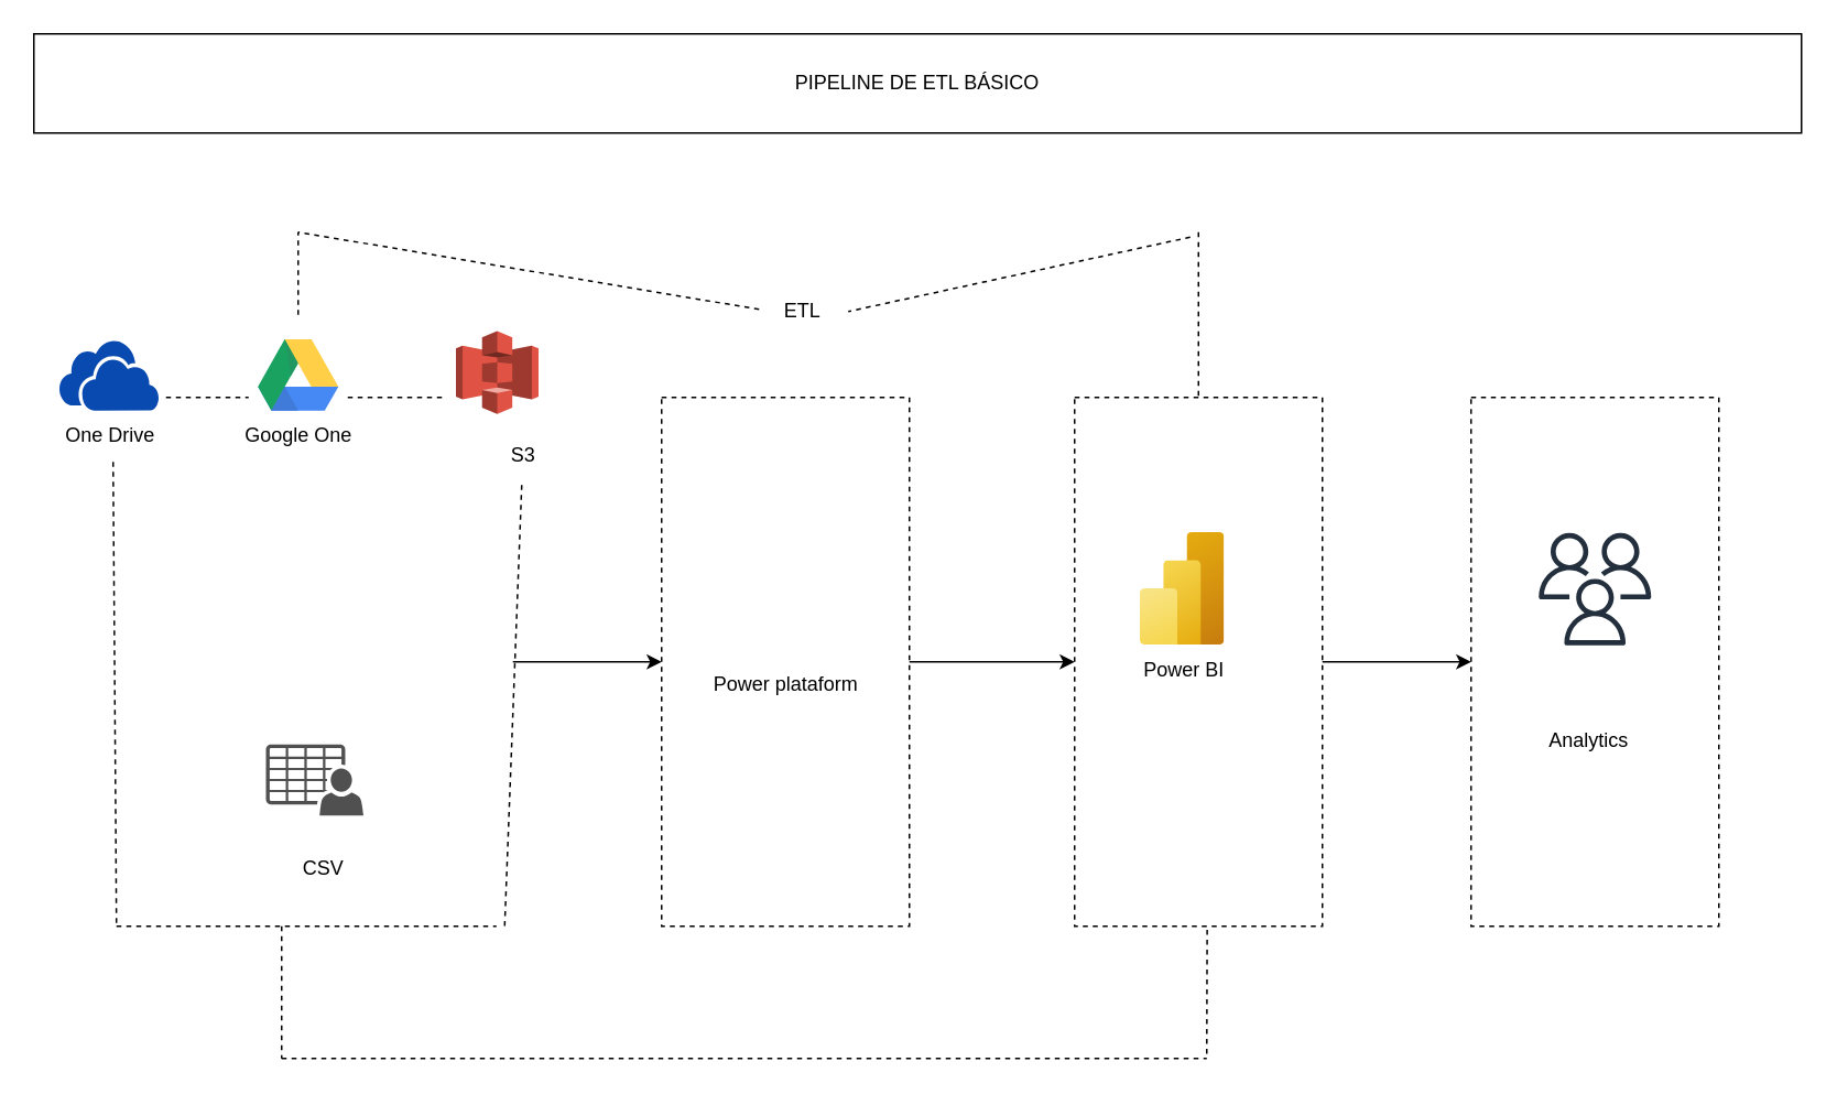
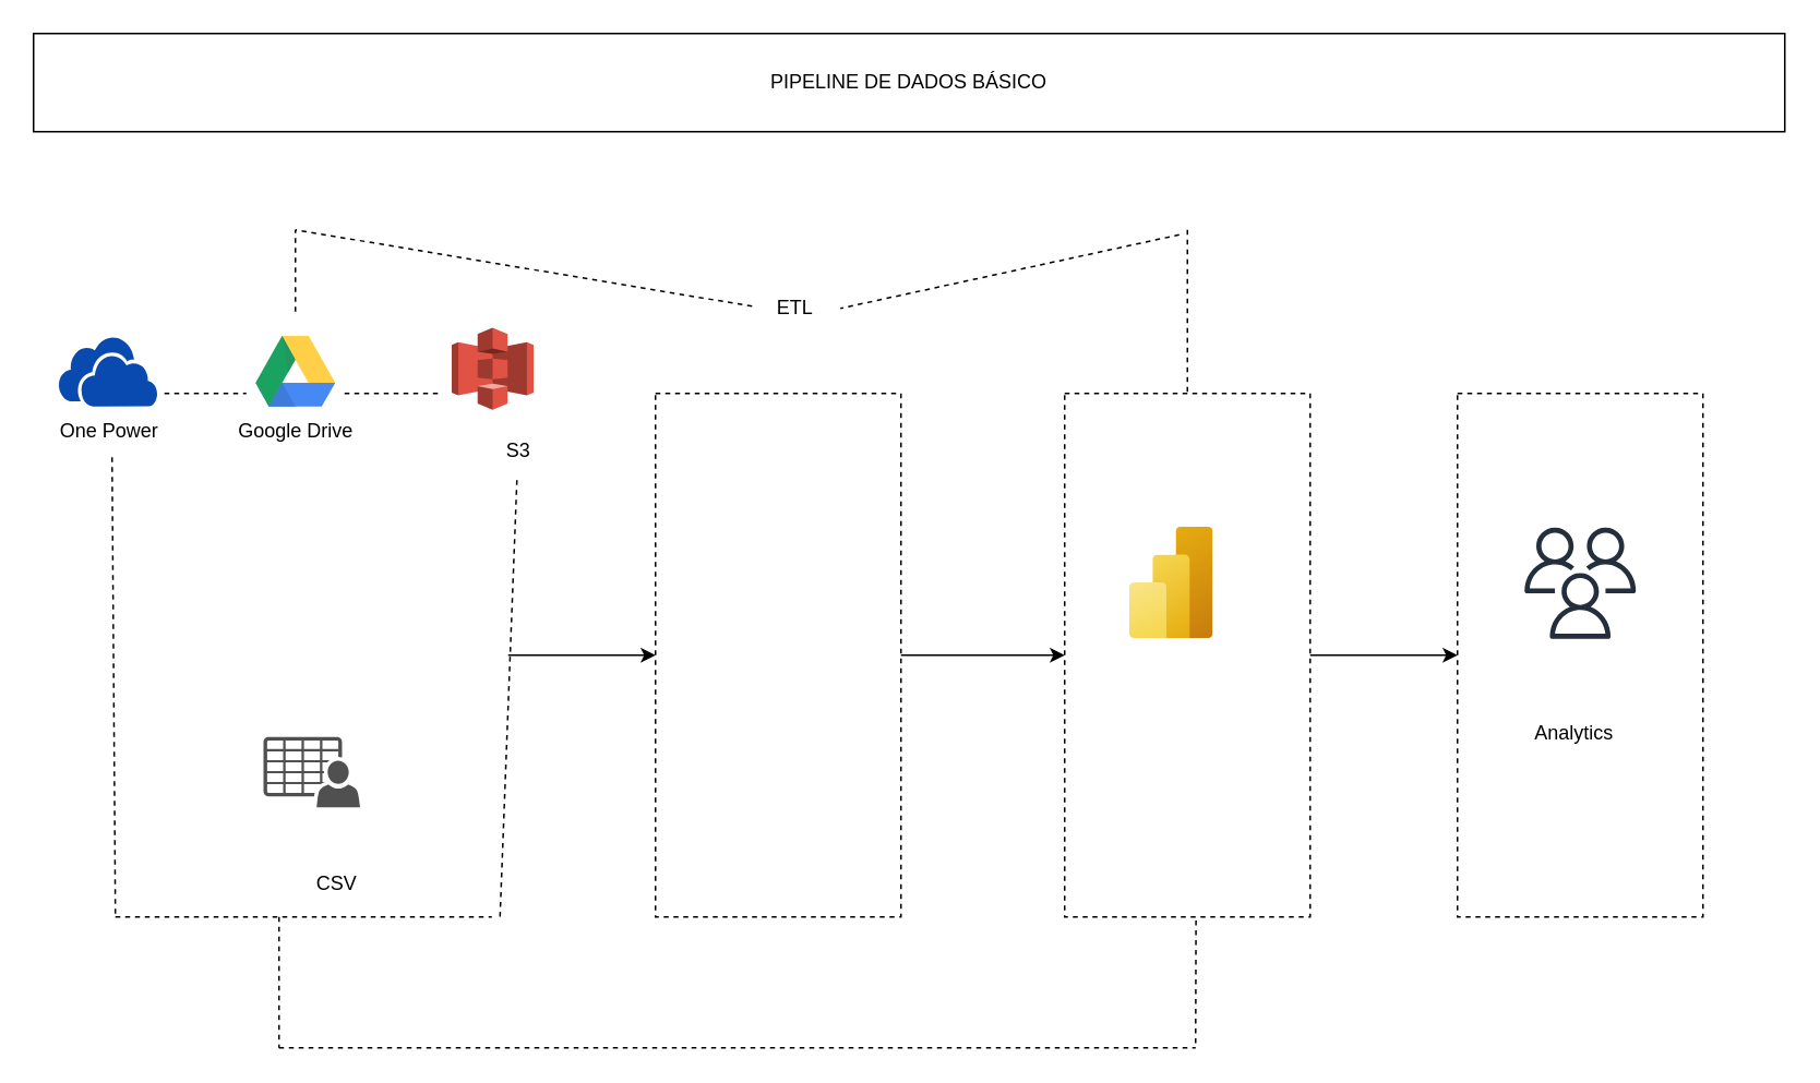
- <mxCell id="36" value="PIPELINE DE ETL BÁSICO" style="rounded=0;whiteSpace=wrap;html=1;" vertex="1" parent="1"><mxGeometry x="20" y="20" width="1070" height="60" as="geometry" /></mxCell>
+ <mxCell id="36" value="PIPELINE DE DADOS BÁSICO" style="rounded=0;whiteSpace=wrap;html=1;" vertex="1" parent="1"><mxGeometry x="20" y="20" width="1070" height="60" as="geometry" /></mxCell>
- <mxCell id="9" value="One Drive" style="text;html=1;align=center;verticalAlign=middle;resizable=0;points=[];autosize=1;strokeColor=none;fillColor=none;" vertex="1" parent="1"><mxGeometry x="25.5" y="248" width="80" height="30" as="geometry" /></mxCell>
+ <mxCell id="9" value="One Power" style="text;html=1;align=center;verticalAlign=middle;resizable=0;points=[];autosize=1;strokeColor=none;fillColor=none;" vertex="1" parent="1"><mxGeometry x="25.5" y="248" width="80" height="30" as="geometry" /></mxCell>
- <mxCell id="11" value="Google One" style="text;html=1;align=center;verticalAlign=middle;resizable=0;points=[];autosize=1;strokeColor=none;fillColor=none;" vertex="1" parent="1"><mxGeometry x="135" y="248" width="90" height="30" as="geometry" /></mxCell>
+ <mxCell id="11" value="Google Drive" style="text;html=1;align=center;verticalAlign=middle;resizable=0;points=[];autosize=1;strokeColor=none;fillColor=none;" vertex="1" parent="1"><mxGeometry x="135" y="248" width="90" height="30" as="geometry" /></mxCell>
- <mxCell id="22" value="Power BI" style="text;html=1;align=center;verticalAlign=middle;resizable=0;points=[];autosize=1;strokeColor=none;fillColor=none;" vertex="1" parent="1"><mxGeometry x="680.5" y="390" width="70" height="30" as="geometry" /></mxCell>
- <mxCell id="16" value="Power plataform" style="text;html=1;align=center;verticalAlign=middle;resizable=0;points=[];autosize=1;strokeColor=none;fillColor=none;" vertex="1" parent="1"><mxGeometry x="420" y="399" width="110" height="30" as="geometry" /></mxCell>
- <mxCell id="7" value="CSV" style="text;html=1;align=center;verticalAlign=middle;resizable=0;points=[];autosize=1;strokeColor=none;fillColor=none;" vertex="1" parent="1"><mxGeometry x="169.5" y="510" width="50" height="30" as="geometry" /></mxCell>
+ <mxCell id="7" value="CSV" style="text;html=1;align=center;verticalAlign=middle;resizable=0;points=[];autosize=1;strokeColor=none;fillColor=none;" vertex="1" parent="1"><mxGeometry x="179.5" y="525" width="50" height="30" as="geometry" /></mxCell>
